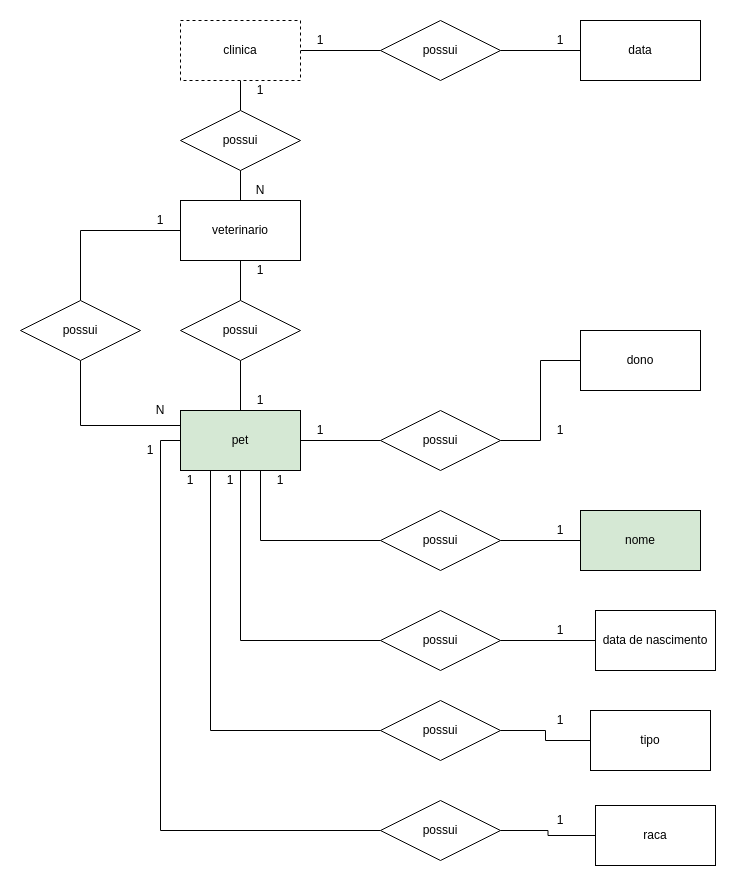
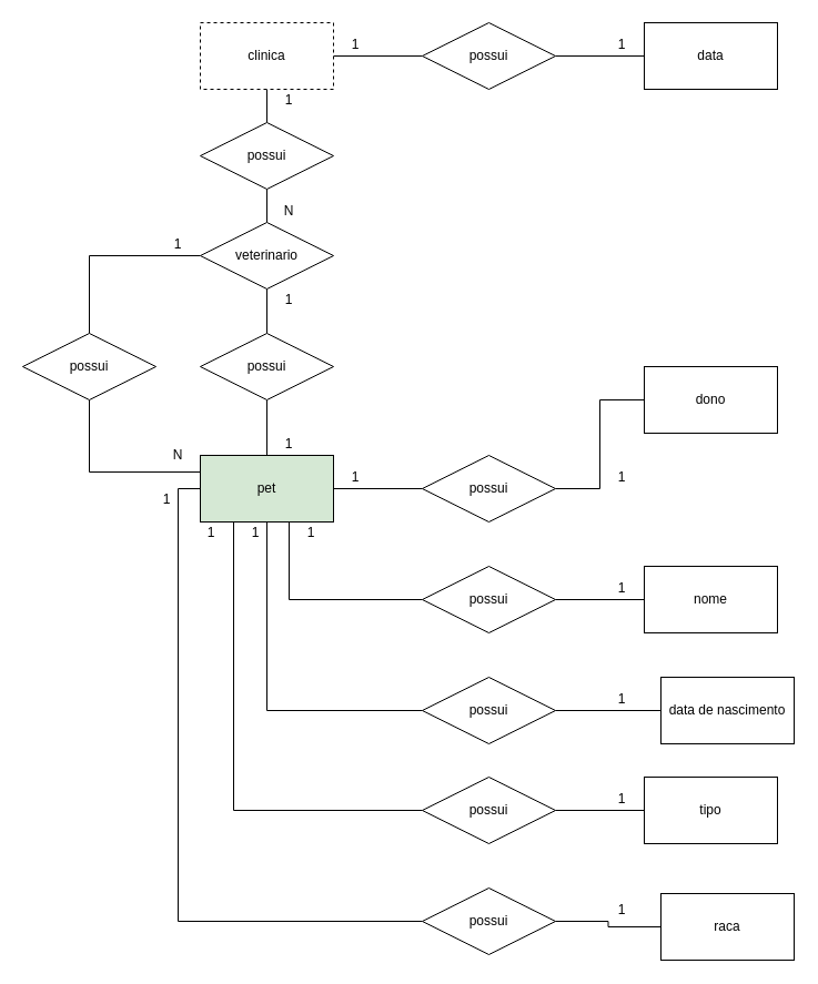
- <mxCell id="46" value="veterinario" style="rounded=0;whiteSpace=wrap;html=1;" vertex="1" parent="1"><mxGeometry x="180" y="200" width="120" height="60" as="geometry" /></mxCell>
+ <mxCell id="46" value="veterinario" style="rhombus;whiteSpace=wrap;html=1;" vertex="1" parent="1"><mxGeometry x="180" y="200" width="120" height="60" as="geometry" /></mxCell>
- <mxCell id="38" value="nome" style="rounded=0;whiteSpace=wrap;html=1;fillColor=#d5e8d4;" vertex="1" parent="1"><mxGeometry x="580" y="510" width="120" height="60" as="geometry" /></mxCell>
+ <mxCell id="38" value="nome" style="rounded=0;whiteSpace=wrap;html=1;" vertex="1" parent="1"><mxGeometry x="580" y="510" width="120" height="60" as="geometry" /></mxCell>
- <mxCell id="34" value="tipo" style="rounded=0;whiteSpace=wrap;html=1;" vertex="1" parent="1"><mxGeometry x="590" y="710" width="120" height="60" as="geometry" /></mxCell>
+ <mxCell id="34" value="tipo" style="rounded=0;whiteSpace=wrap;html=1;" vertex="1" parent="1"><mxGeometry x="580" y="700" width="120" height="60" as="geometry" /></mxCell>
